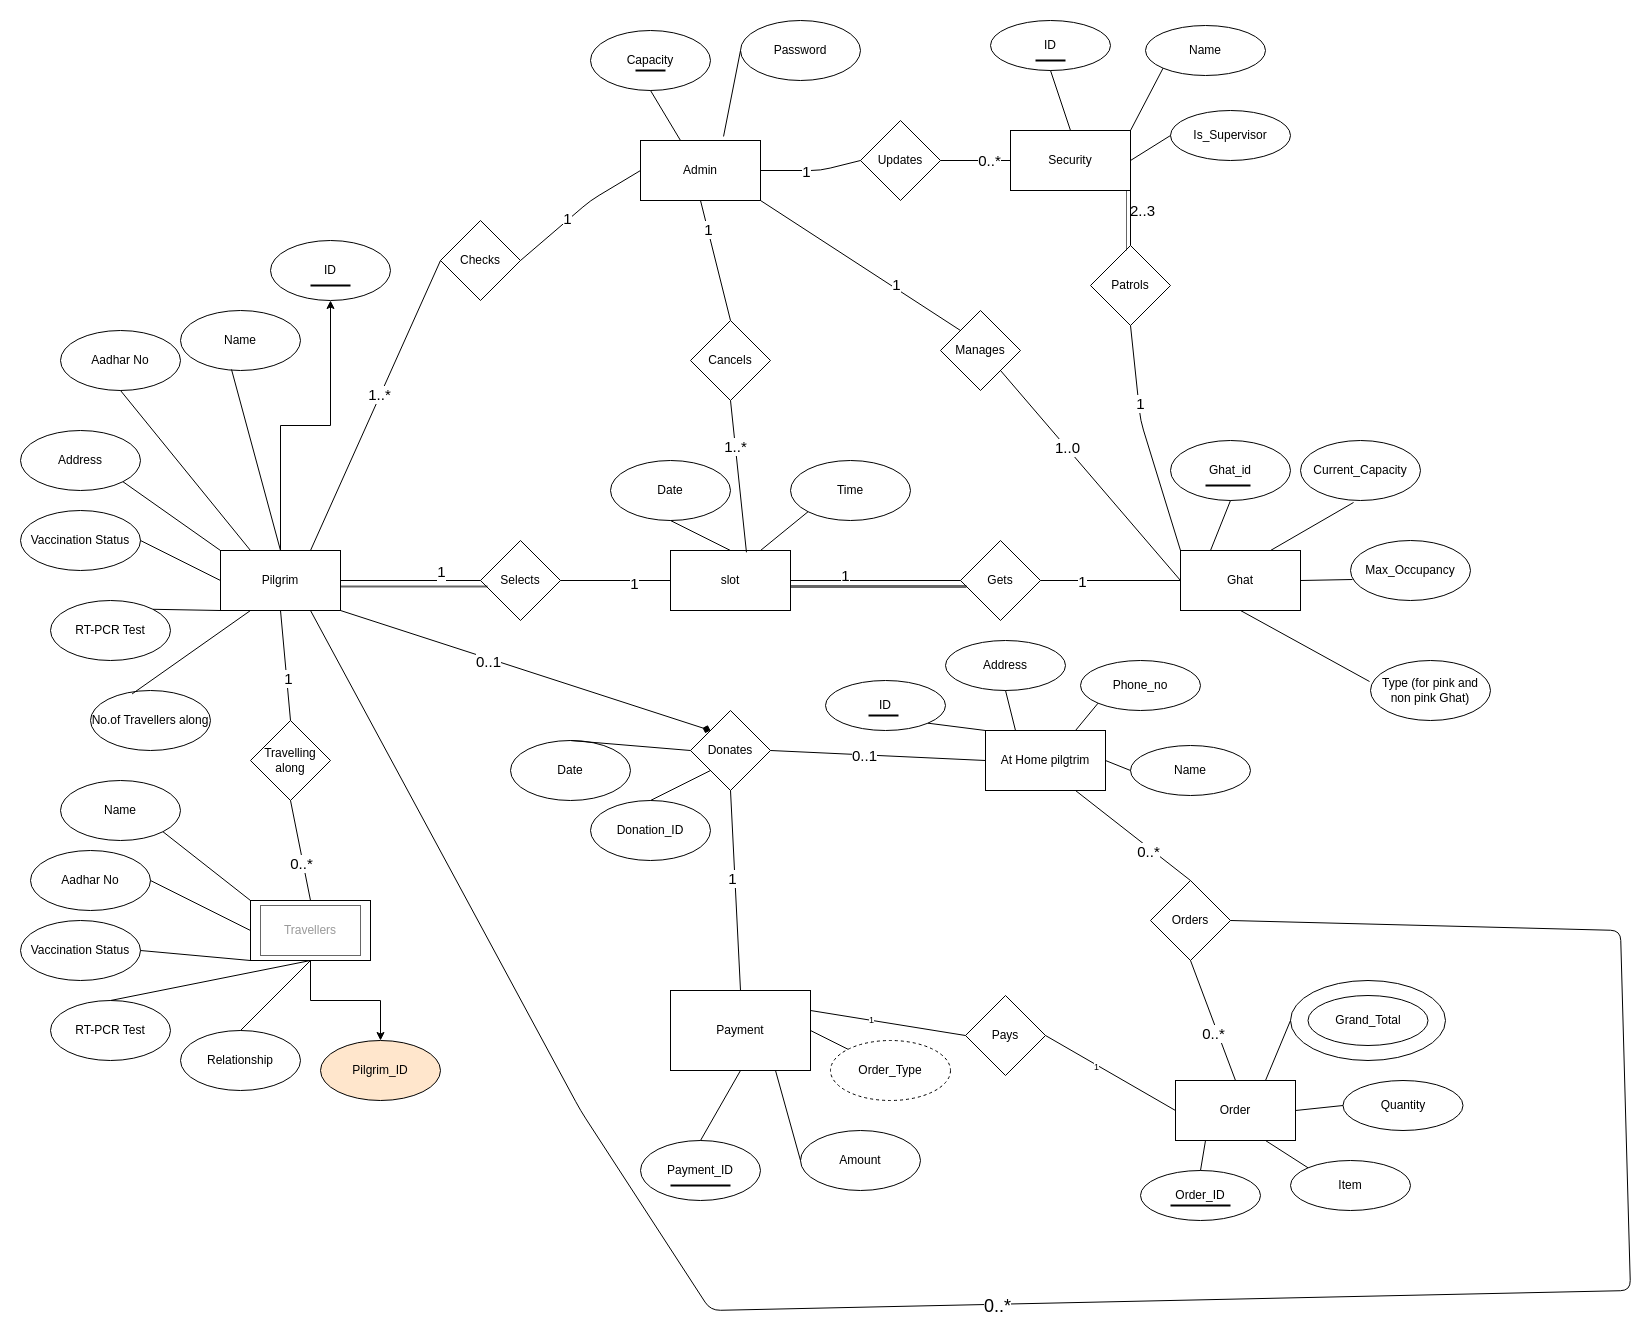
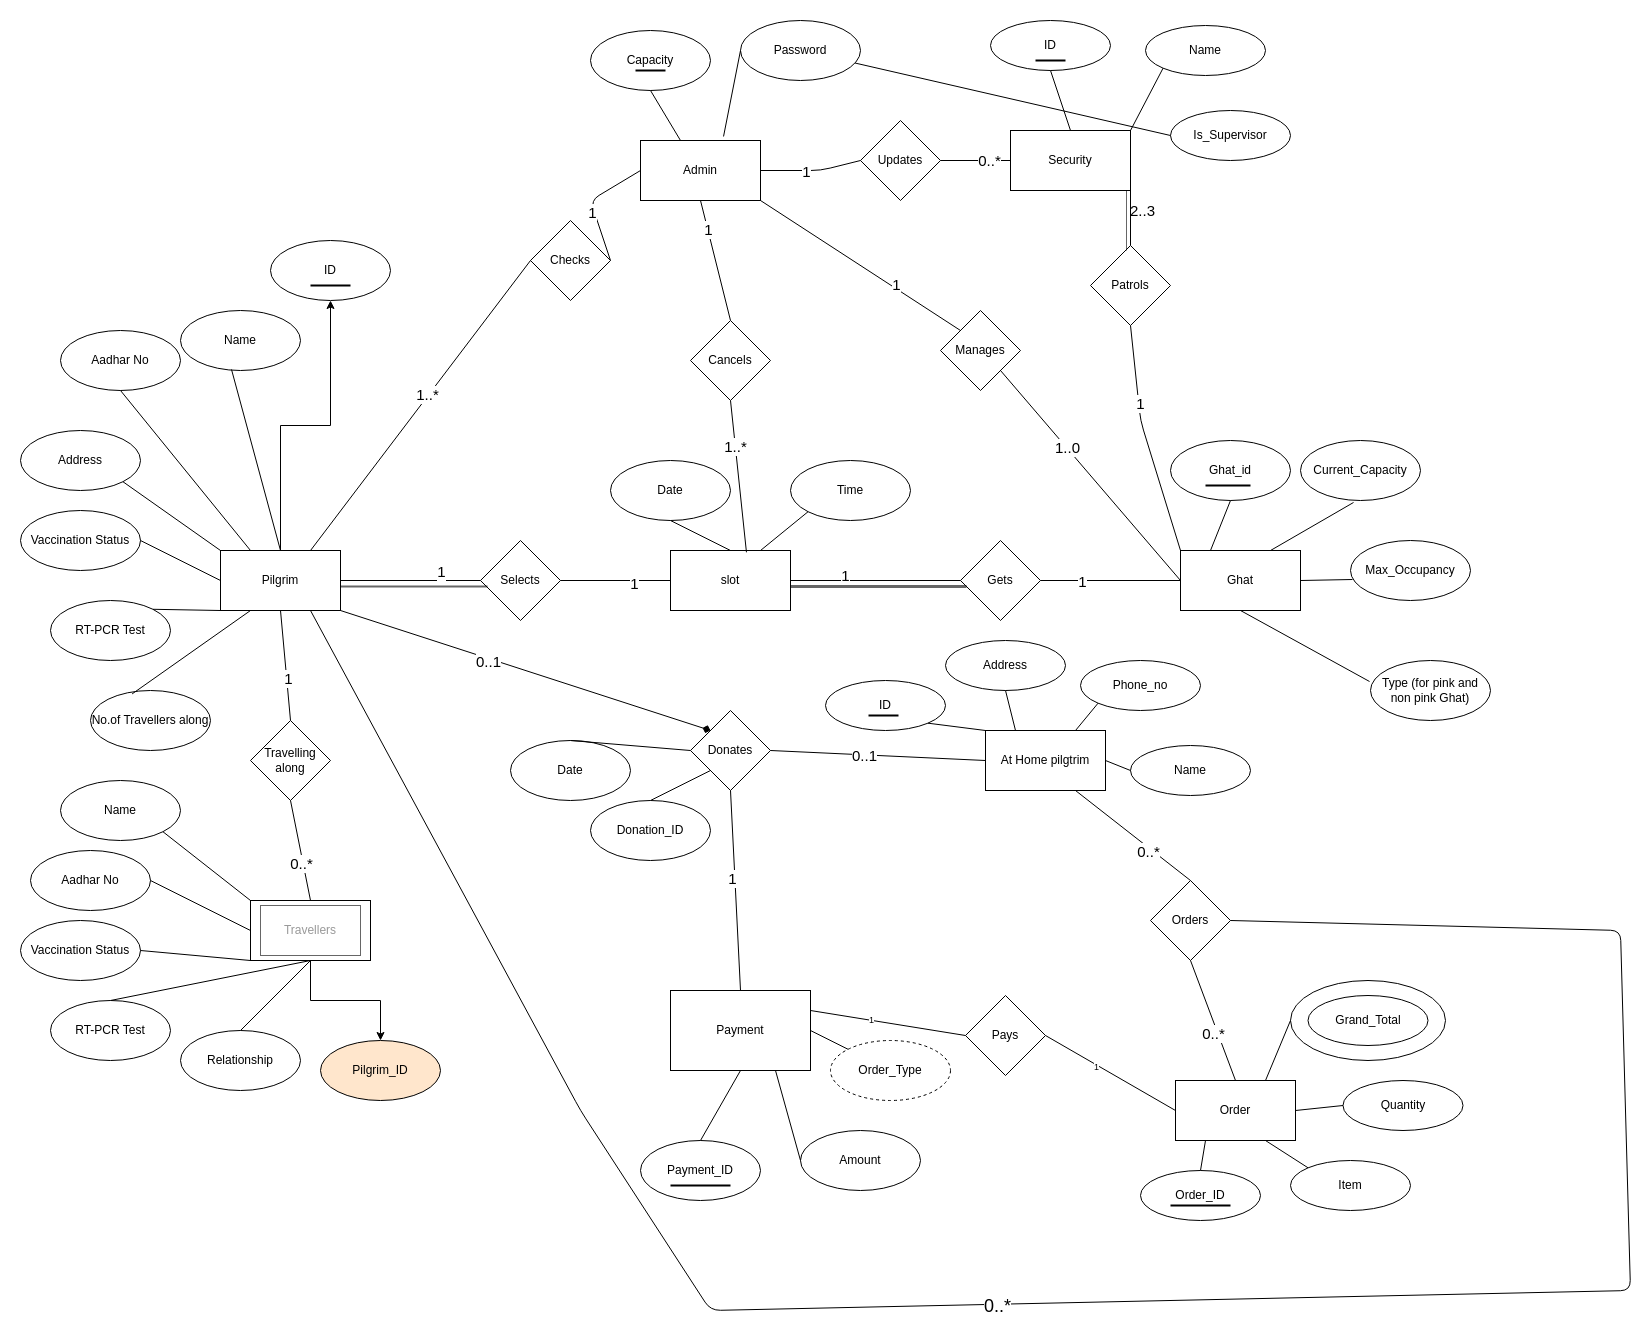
- <mxCell id="97" value="" style="endArrow=none;html=1;exitX=0;exitY=0.5;exitDx=0;exitDy=0;entryX=1;entryY=0.5;entryDx=0;entryDy=0;" parent="1" source="93" target="91" edge="1"><mxGeometry width="50" height="50" relative="1" as="geometry"><mxPoint x="680" y="120" as="sourcePoint" /><mxPoint x="710" y="170" as="targetPoint" /></mxGeometry></mxCell>
+ <mxCell id="97" value="" style="endArrow=none;html=1;exitX=0;exitY=0.5;exitDx=0;exitDy=0;" parent="1" source="93" target="45" edge="1"><mxGeometry width="50" height="50" relative="1" as="geometry"><mxPoint x="680" y="120" as="sourcePoint" /><mxPoint x="710" y="170" as="targetPoint" /></mxGeometry></mxCell>
- <mxCell id="48" value="Checks" style="rhombus;whiteSpace=wrap;html=1;" parent="1" vertex="1"><mxGeometry x="440" y="220" width="80" height="80" as="geometry" /></mxCell>
+ <mxCell id="48" value="Checks" style="rhombus;whiteSpace=wrap;html=1;" parent="1" vertex="1"><mxGeometry x="530" y="220" width="80" height="80" as="geometry" /></mxCell>
